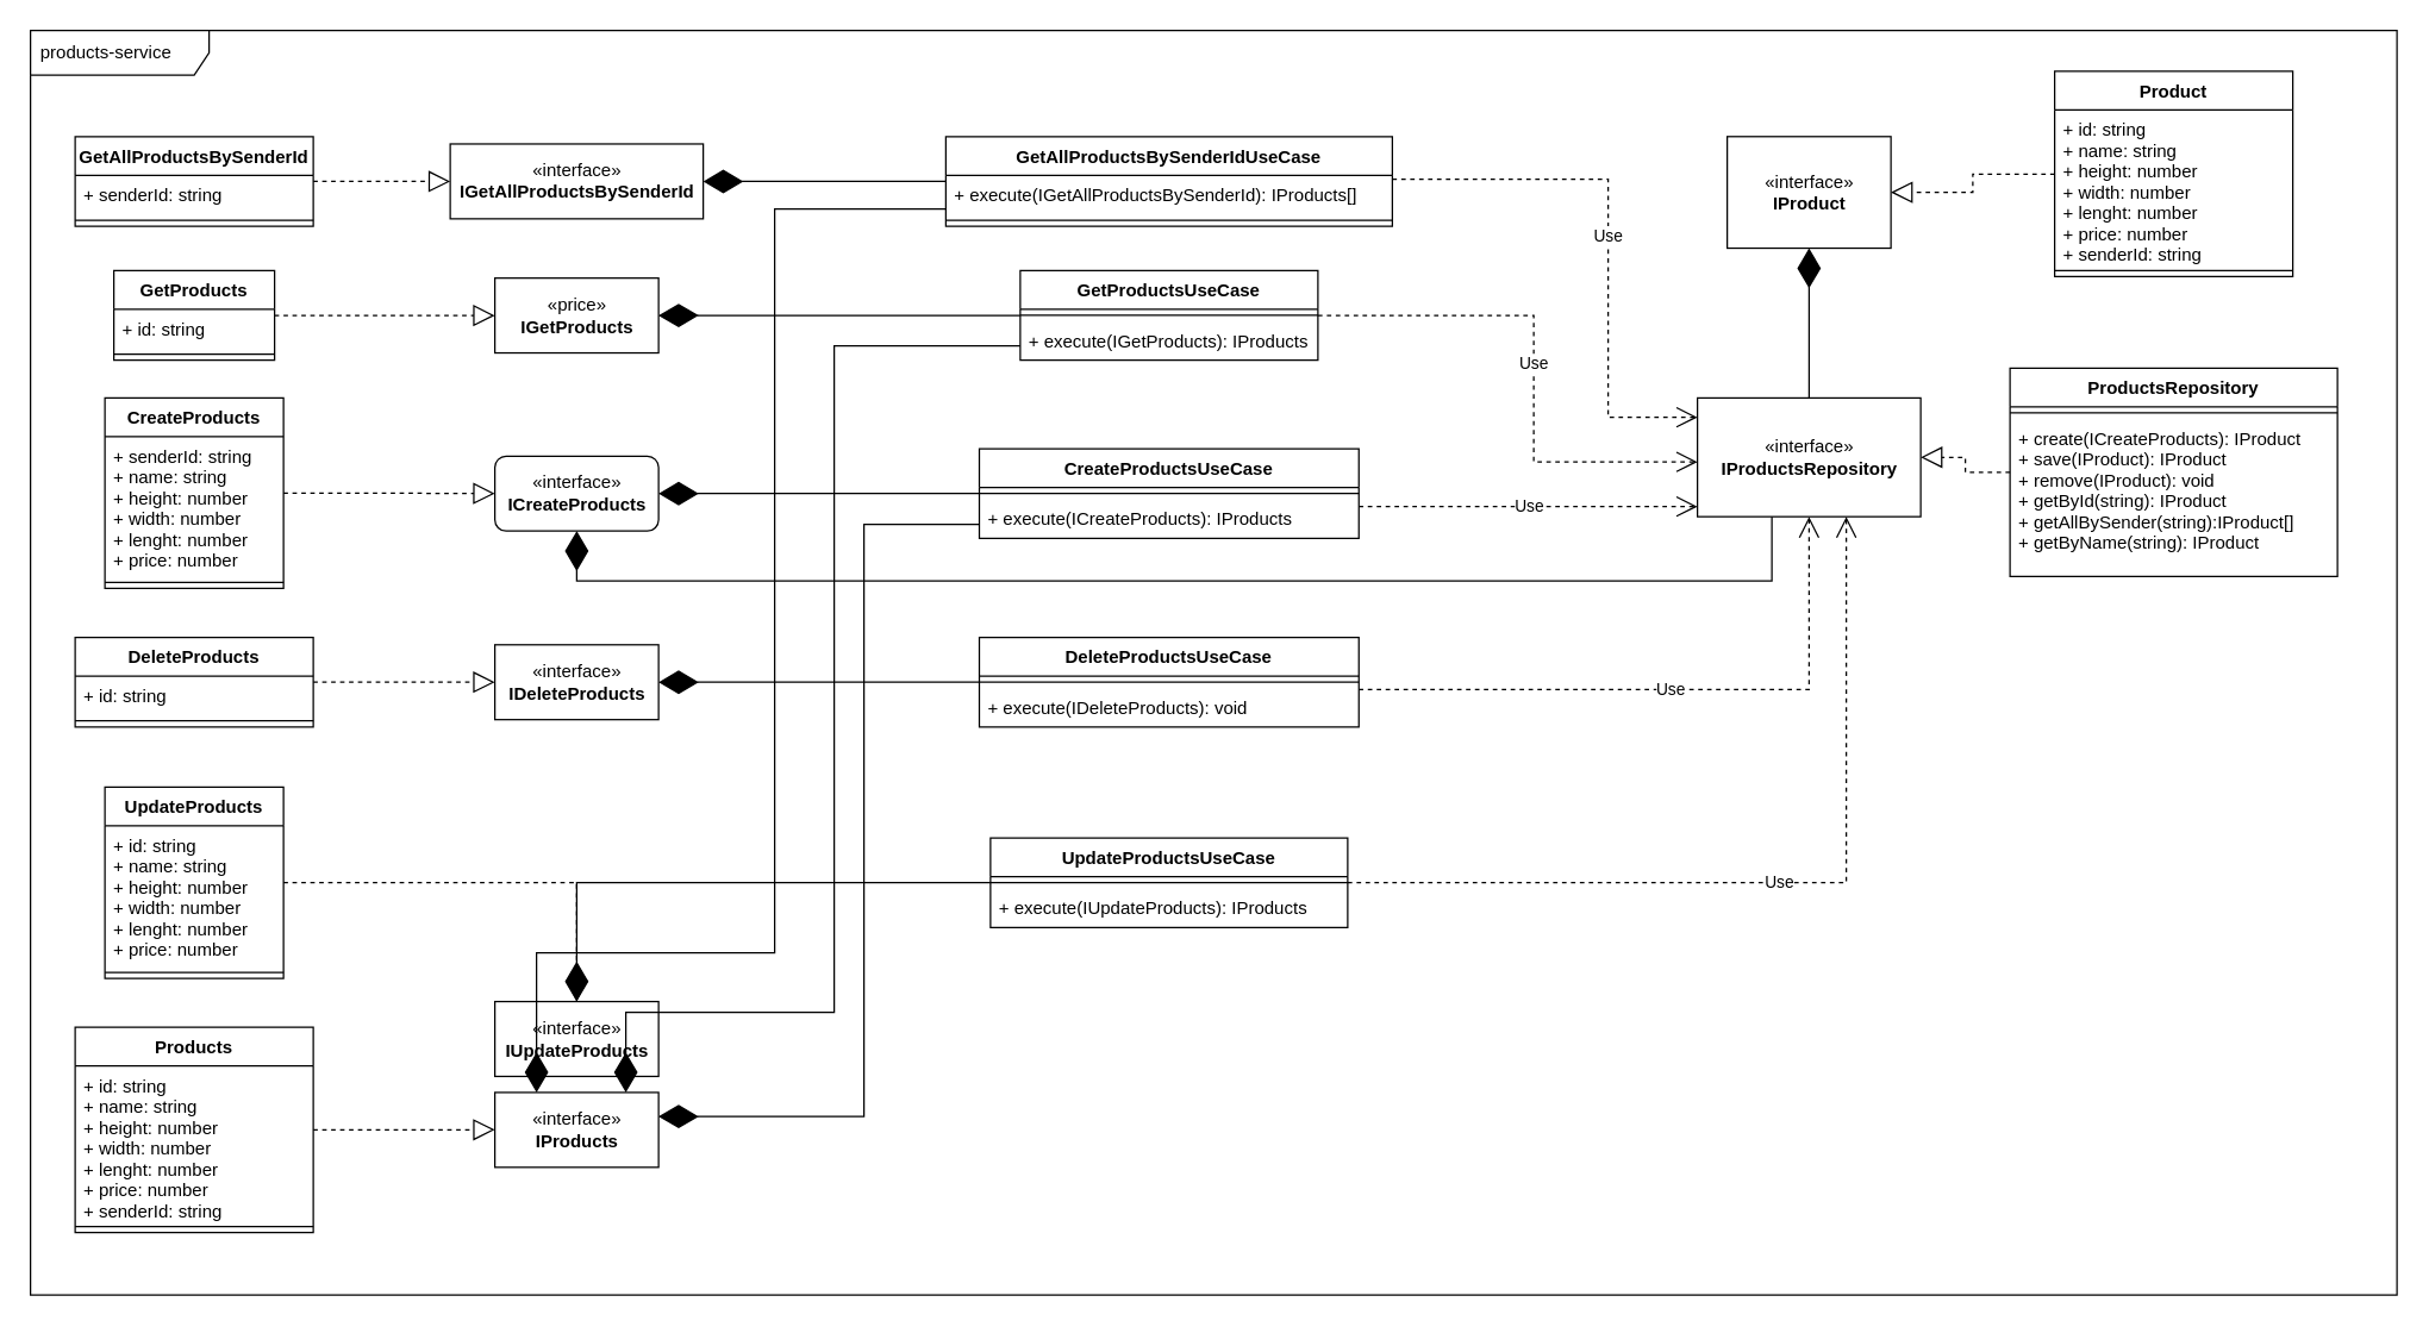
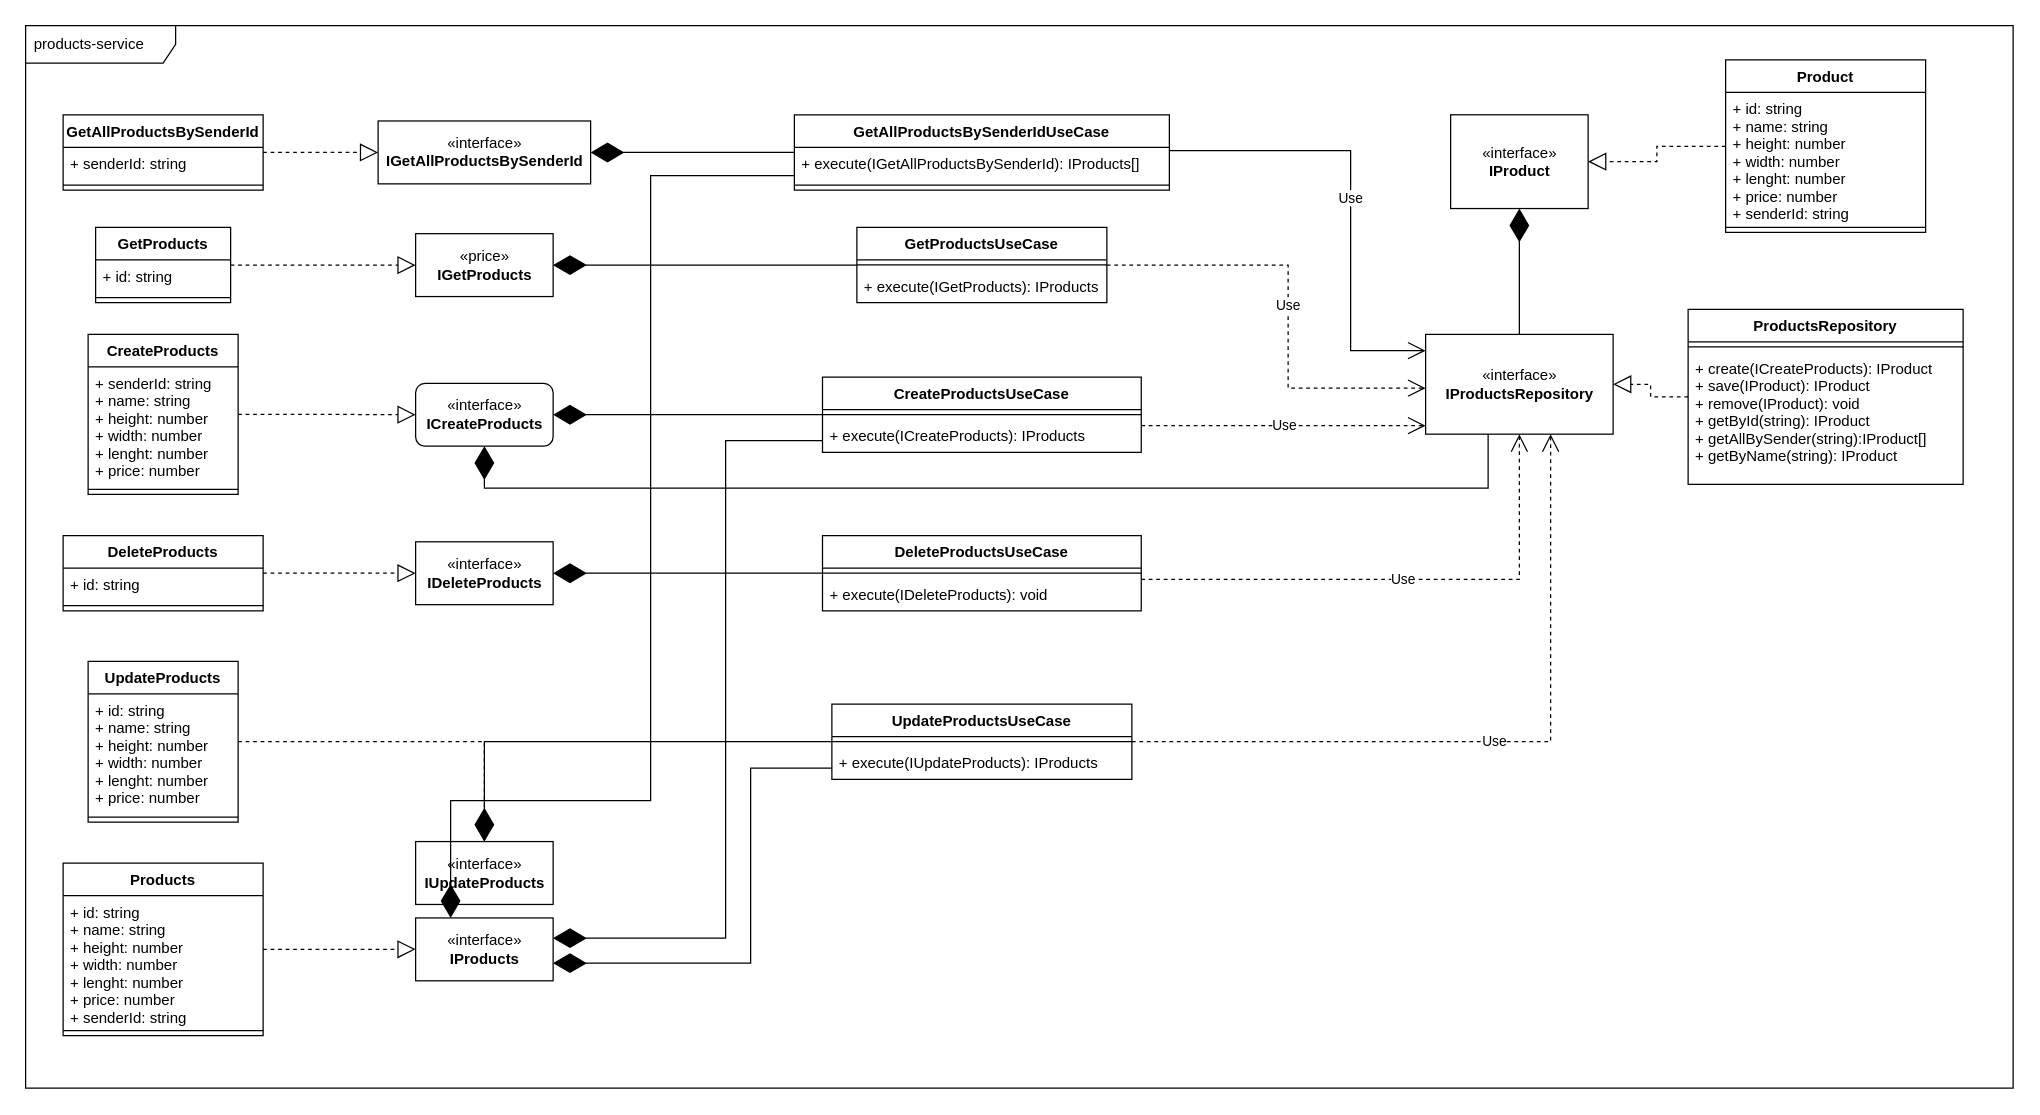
- <mxCell id="66" value="Use" style="endArrow=open;endSize=12;dashed=1;html=1;rounded=0;edgeStyle=orthogonalEdgeStyle;" parent="1" source="8" target="54" edge="1"><mxGeometry width="160" relative="1" as="geometry"><mxPoint x="980" y="151.21" as="sourcePoint" /><mxPoint x="1140" y="151.21" as="targetPoint" /><Array as="points"><mxPoint x="1080" y="120" /><mxPoint x="1080" y="280" /></Array></mxGeometry></mxCell>
+ <mxCell id="66" value="Use" style="endArrow=open;endSize=12;dashed=0;html=1;rounded=0;edgeStyle=orthogonalEdgeStyle;" parent="1" source="8" target="54" edge="1"><mxGeometry width="160" relative="1" as="geometry"><mxPoint x="980" y="151.21" as="sourcePoint" /><mxPoint x="1140" y="151.21" as="targetPoint" /><Array as="points"><mxPoint x="1080" y="120" /><mxPoint x="1080" y="280" /></Array></mxGeometry></mxCell>
- <mxCell id="51" value="" style="endArrow=diamondThin;endFill=1;endSize=24;html=1;rounded=0;edgeStyle=orthogonalEdgeStyle;" parent="1" source="16" target="48" edge="1"><mxGeometry width="160" relative="1" as="geometry"><mxPoint x="730" y="956.122" as="sourcePoint" /><mxPoint x="890" y="956.122" as="targetPoint" /><Array as="points"><mxPoint x="560" y="232" /><mxPoint x="560" y="680" /><mxPoint x="420" y="680" /></Array></mxGeometry></mxCell>
+ <mxCell id="53" value="" style="endArrow=diamondThin;endFill=1;endSize=24;html=1;rounded=0;edgeStyle=orthogonalEdgeStyle;" parent="1" source="44" target="48" edge="1"><mxGeometry width="160" relative="1" as="geometry"><mxPoint x="620" y="915.876" as="sourcePoint" /><mxPoint x="780" y="915.876" as="targetPoint" /><Array as="points"><mxPoint x="600" y="614" /><mxPoint x="600" y="770" /></Array></mxGeometry></mxCell>
